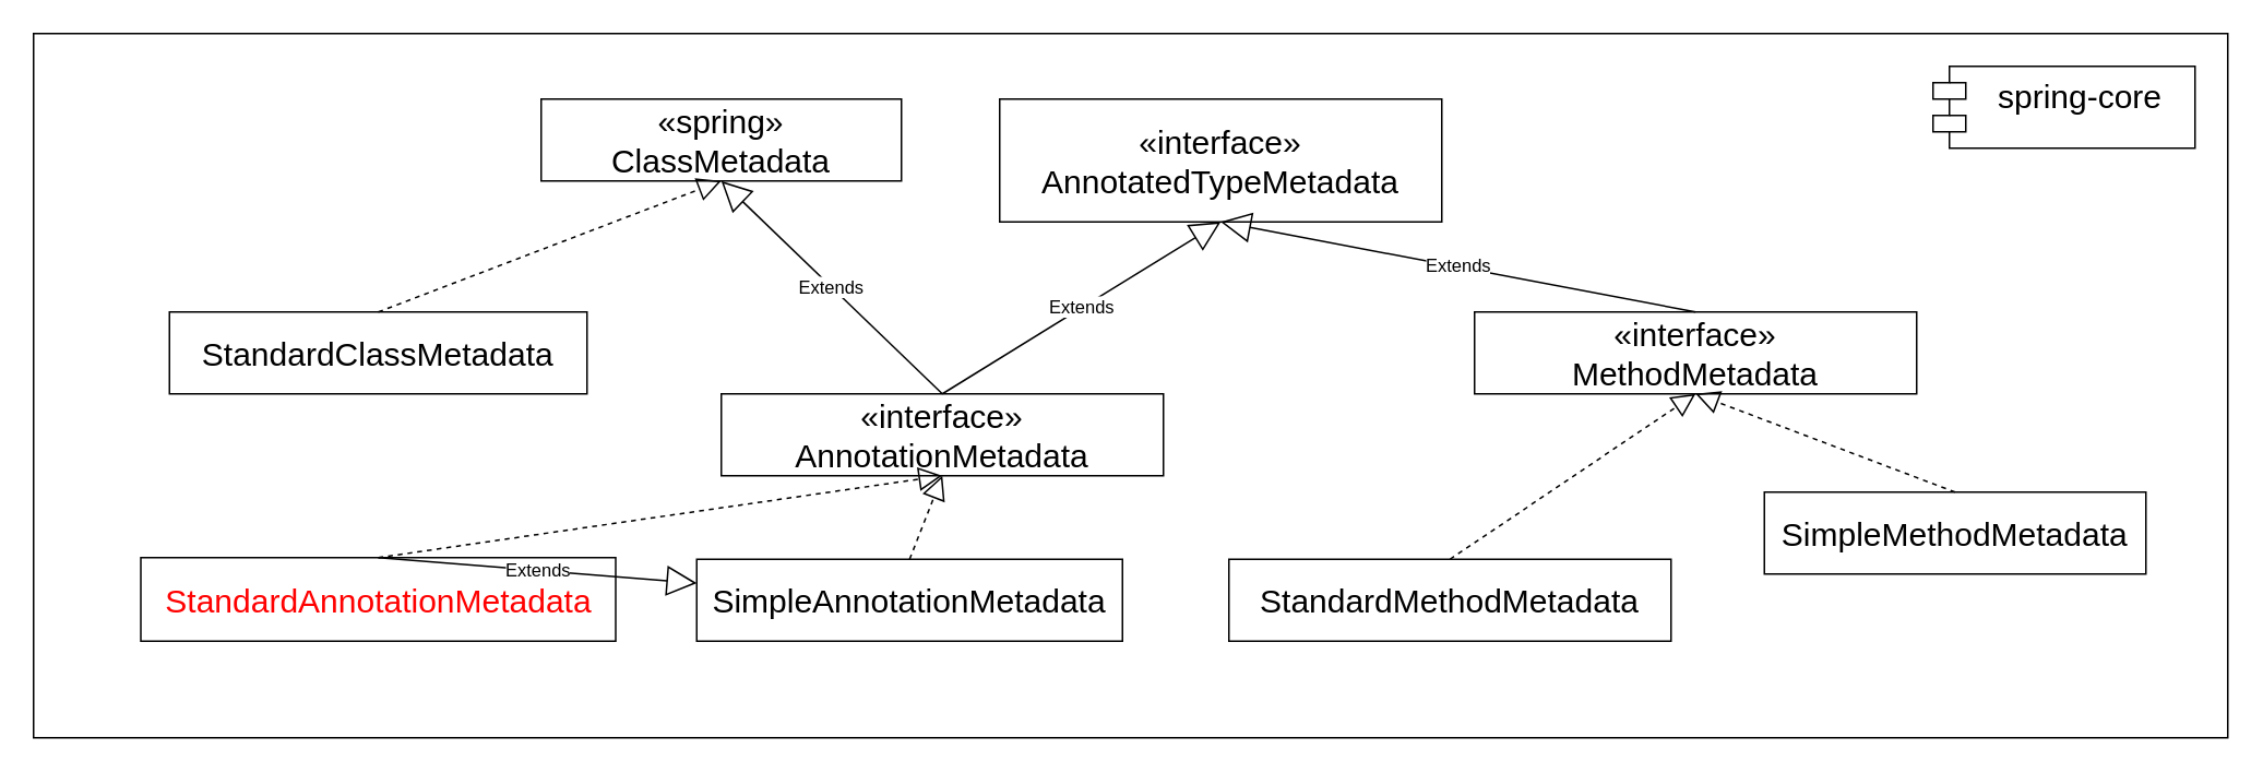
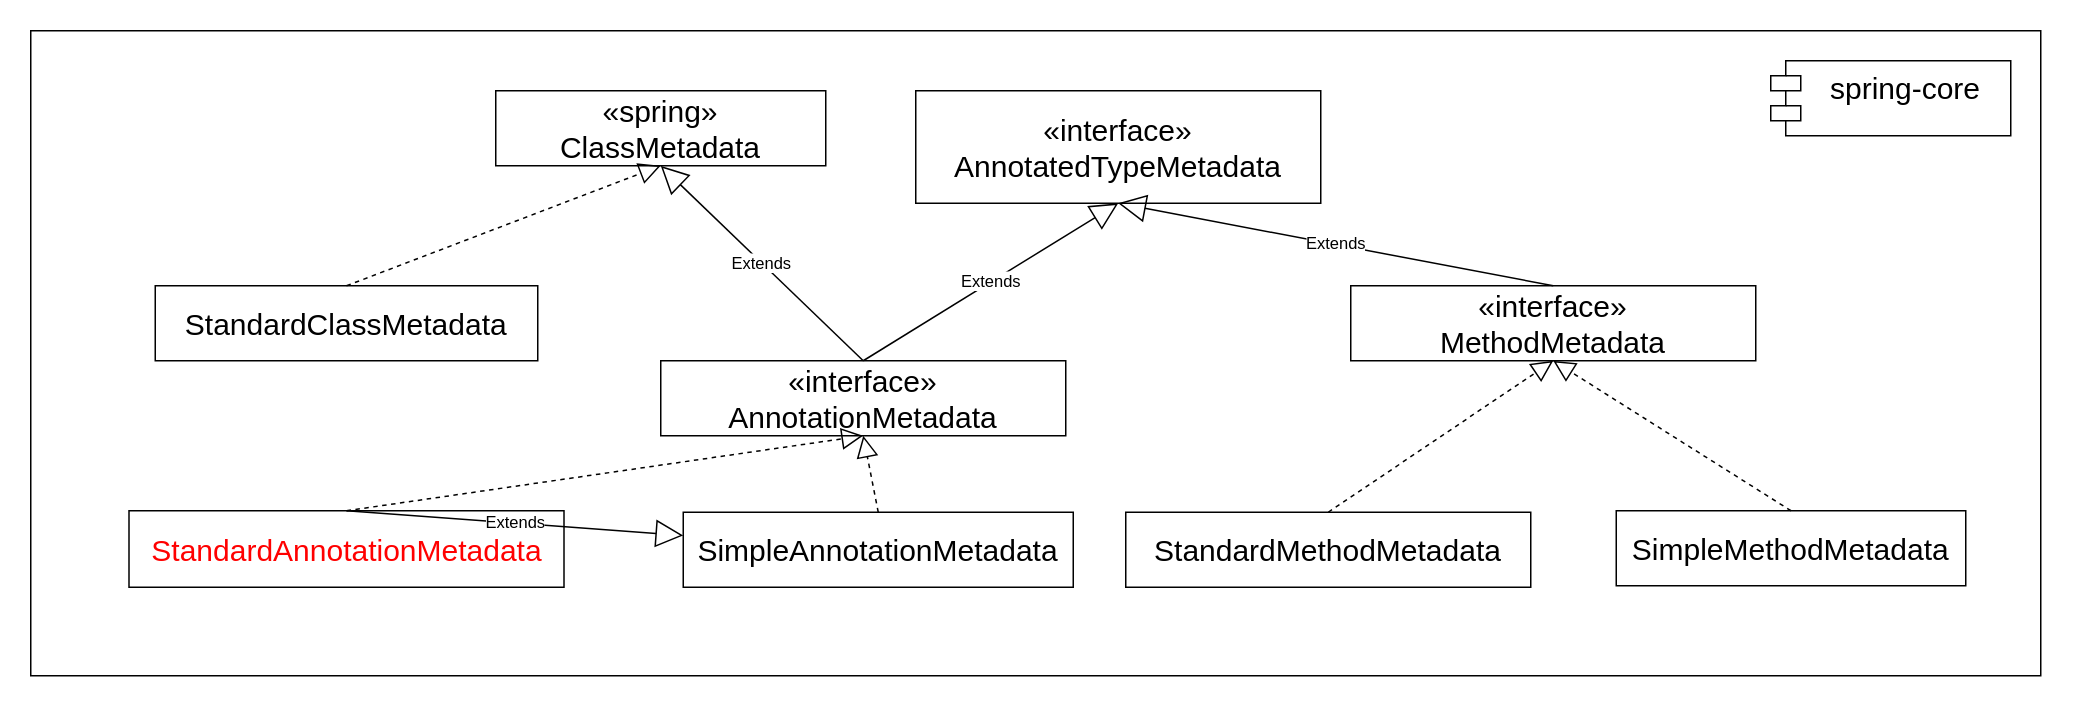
- <mxCell id="8" value="SimpleMethodMetadata" style="html=1;whiteSpace=wrap;fontSize=20;verticalAlign=middle;" parent="1" vertex="1"><mxGeometry x="1077" y="300" width="233" height="50" as="geometry" /></mxCell>
+ <mxCell id="8" value="SimpleMethodMetadata" style="html=1;whiteSpace=wrap;fontSize=20;verticalAlign=middle;" parent="1" vertex="1"><mxGeometry x="1077" y="340" width="233" height="50" as="geometry" /></mxCell>
- <mxCell id="4" value="SimpleAnnotationMetadata" style="html=1;whiteSpace=wrap;fontSize=20;" parent="1" vertex="1"><mxGeometry x="425" y="341" width="260" height="50" as="geometry" /></mxCell>
+ <mxCell id="4" value="SimpleAnnotationMetadata" style="html=1;whiteSpace=wrap;fontSize=20;" parent="1" vertex="1"><mxGeometry x="455" y="341" width="260" height="50" as="geometry" /></mxCell>
